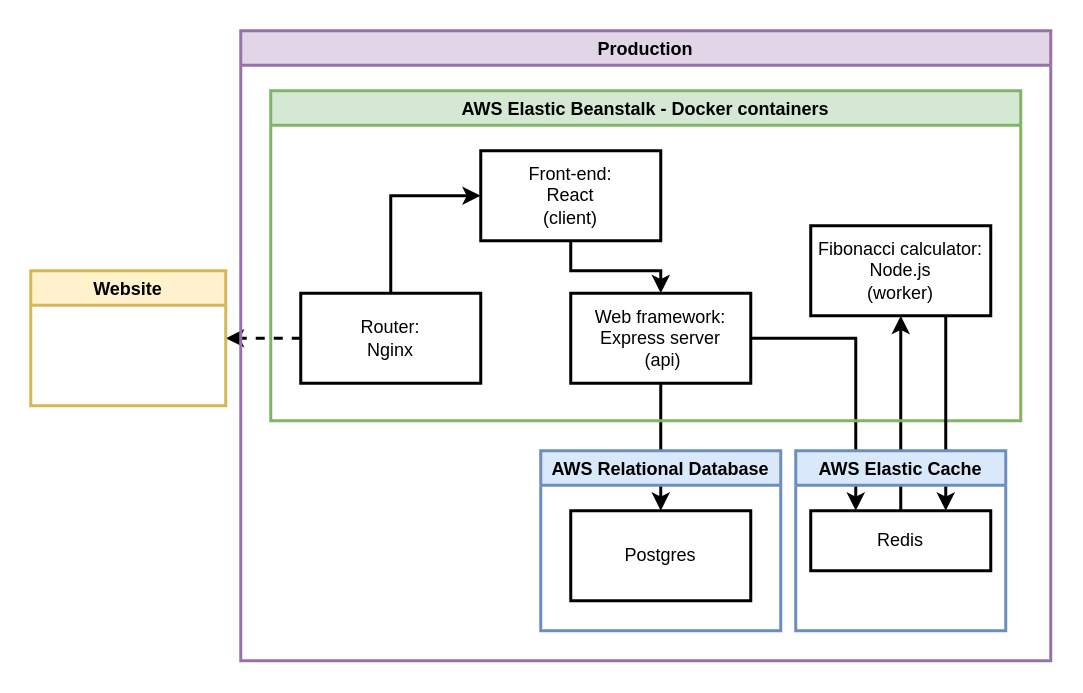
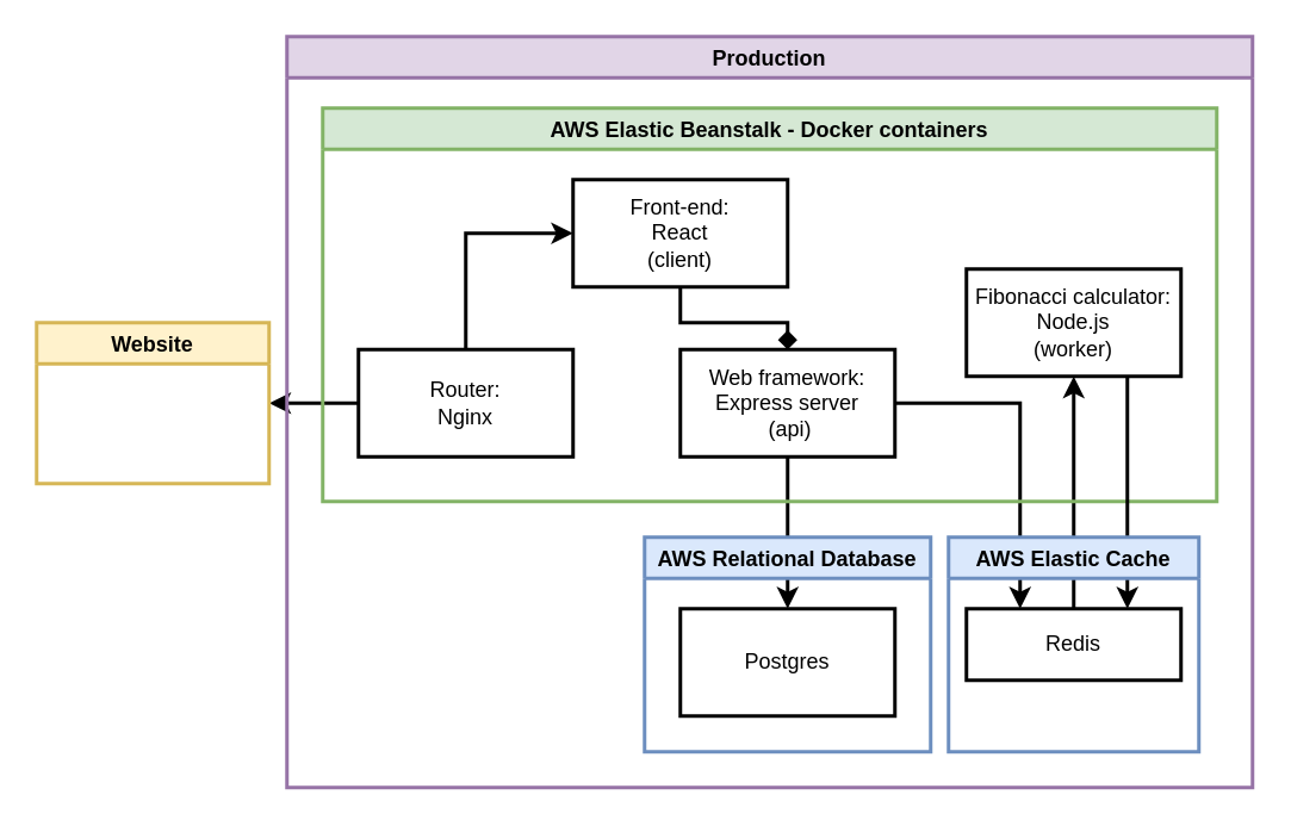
- <mxCell id="9" value="" style="edgeStyle=orthogonalEdgeStyle;rounded=0;orthogonalLoop=1;jettySize=auto;html=1;strokeWidth=2;" edge="1" parent="1" source="10" target="8"><mxGeometry relative="1" as="geometry" /></mxCell>
+ <mxCell id="9" value="" style="edgeStyle=orthogonalEdgeStyle;rounded=0;orthogonalLoop=1;jettySize=auto;html=1;strokeWidth=2;endArrow=diamond;" edge="1" parent="1" source="10" target="8"><mxGeometry relative="1" as="geometry" /></mxCell>
- <mxCell id="2" value="" style="edgeStyle=orthogonalEdgeStyle;rounded=0;orthogonalLoop=1;jettySize=auto;html=1;strokeWidth=2;dashed=1;" edge="1" parent="1" source="4" target="5"><mxGeometry relative="1" as="geometry" /></mxCell>
+ <mxCell id="2" value="" style="edgeStyle=orthogonalEdgeStyle;rounded=0;orthogonalLoop=1;jettySize=auto;html=1;strokeWidth=2;" edge="1" parent="1" source="4" target="5"><mxGeometry relative="1" as="geometry" /></mxCell>
